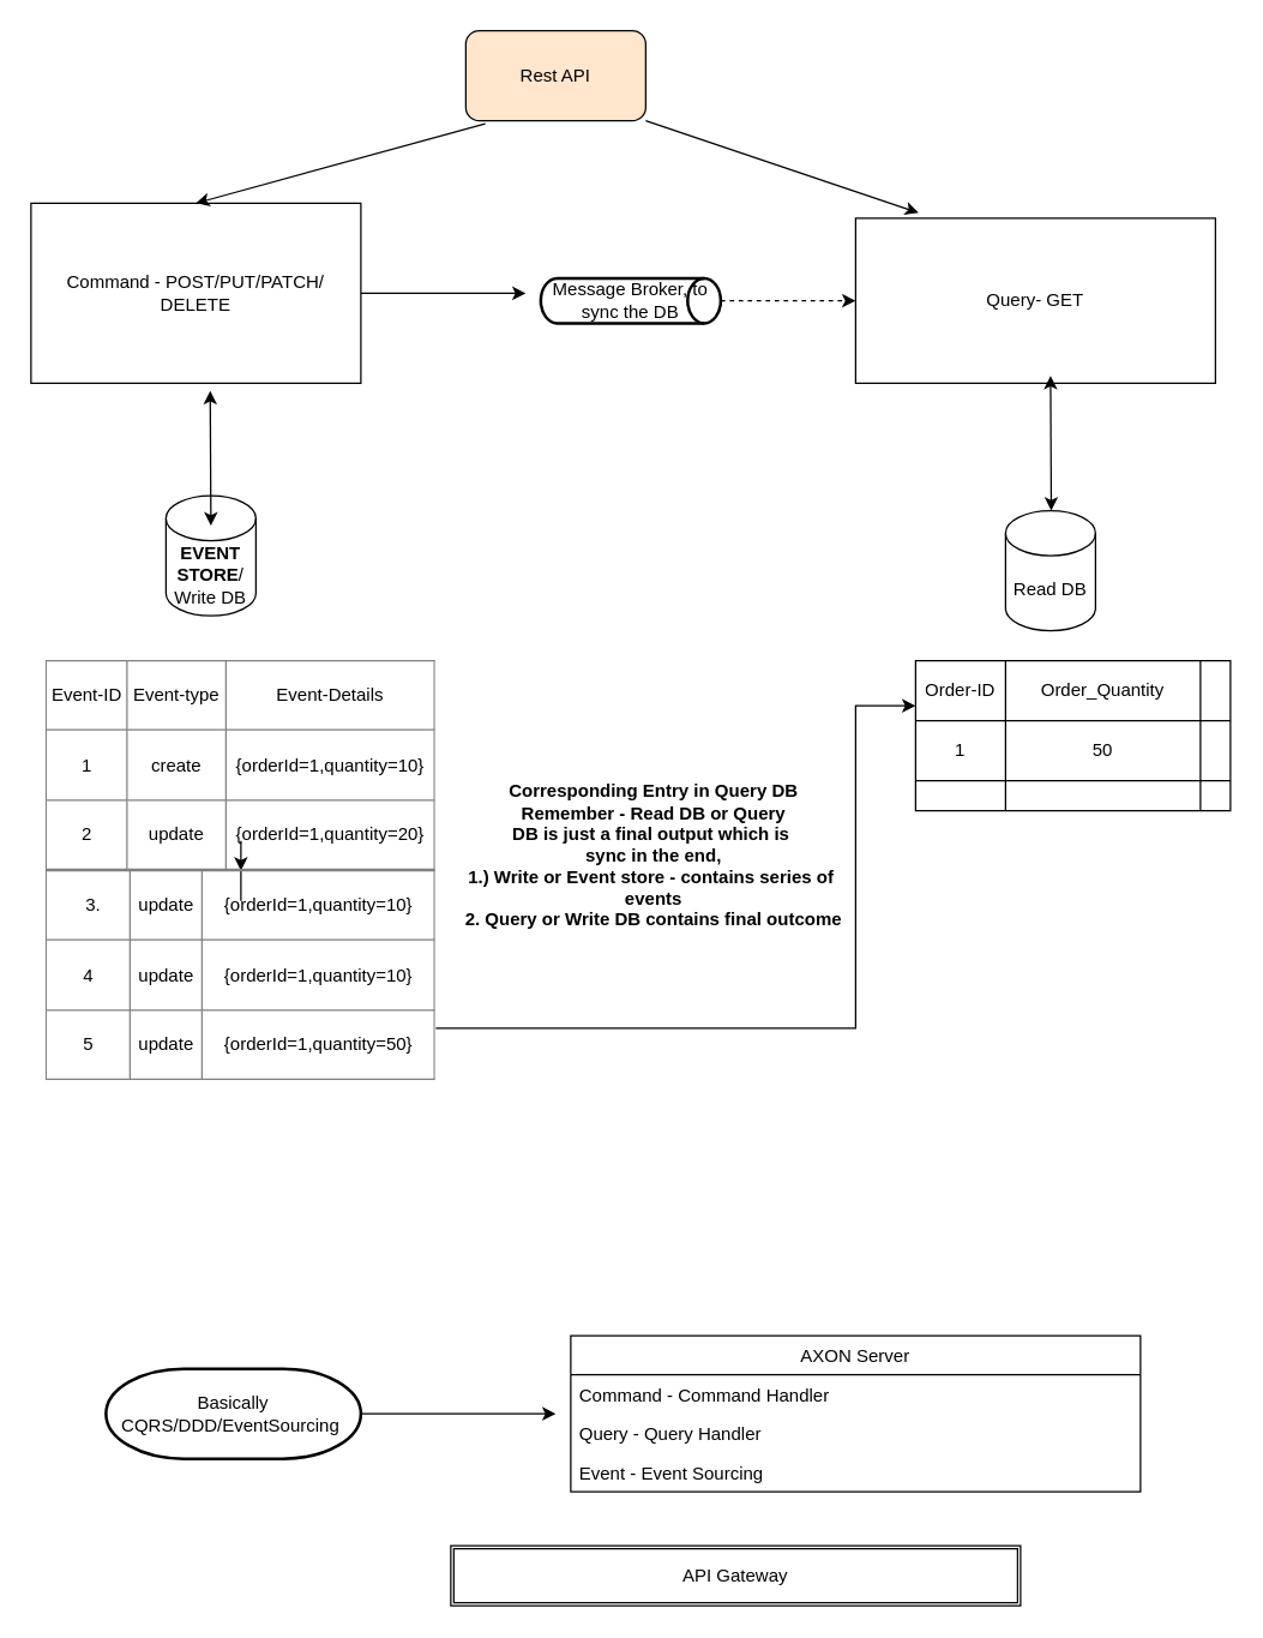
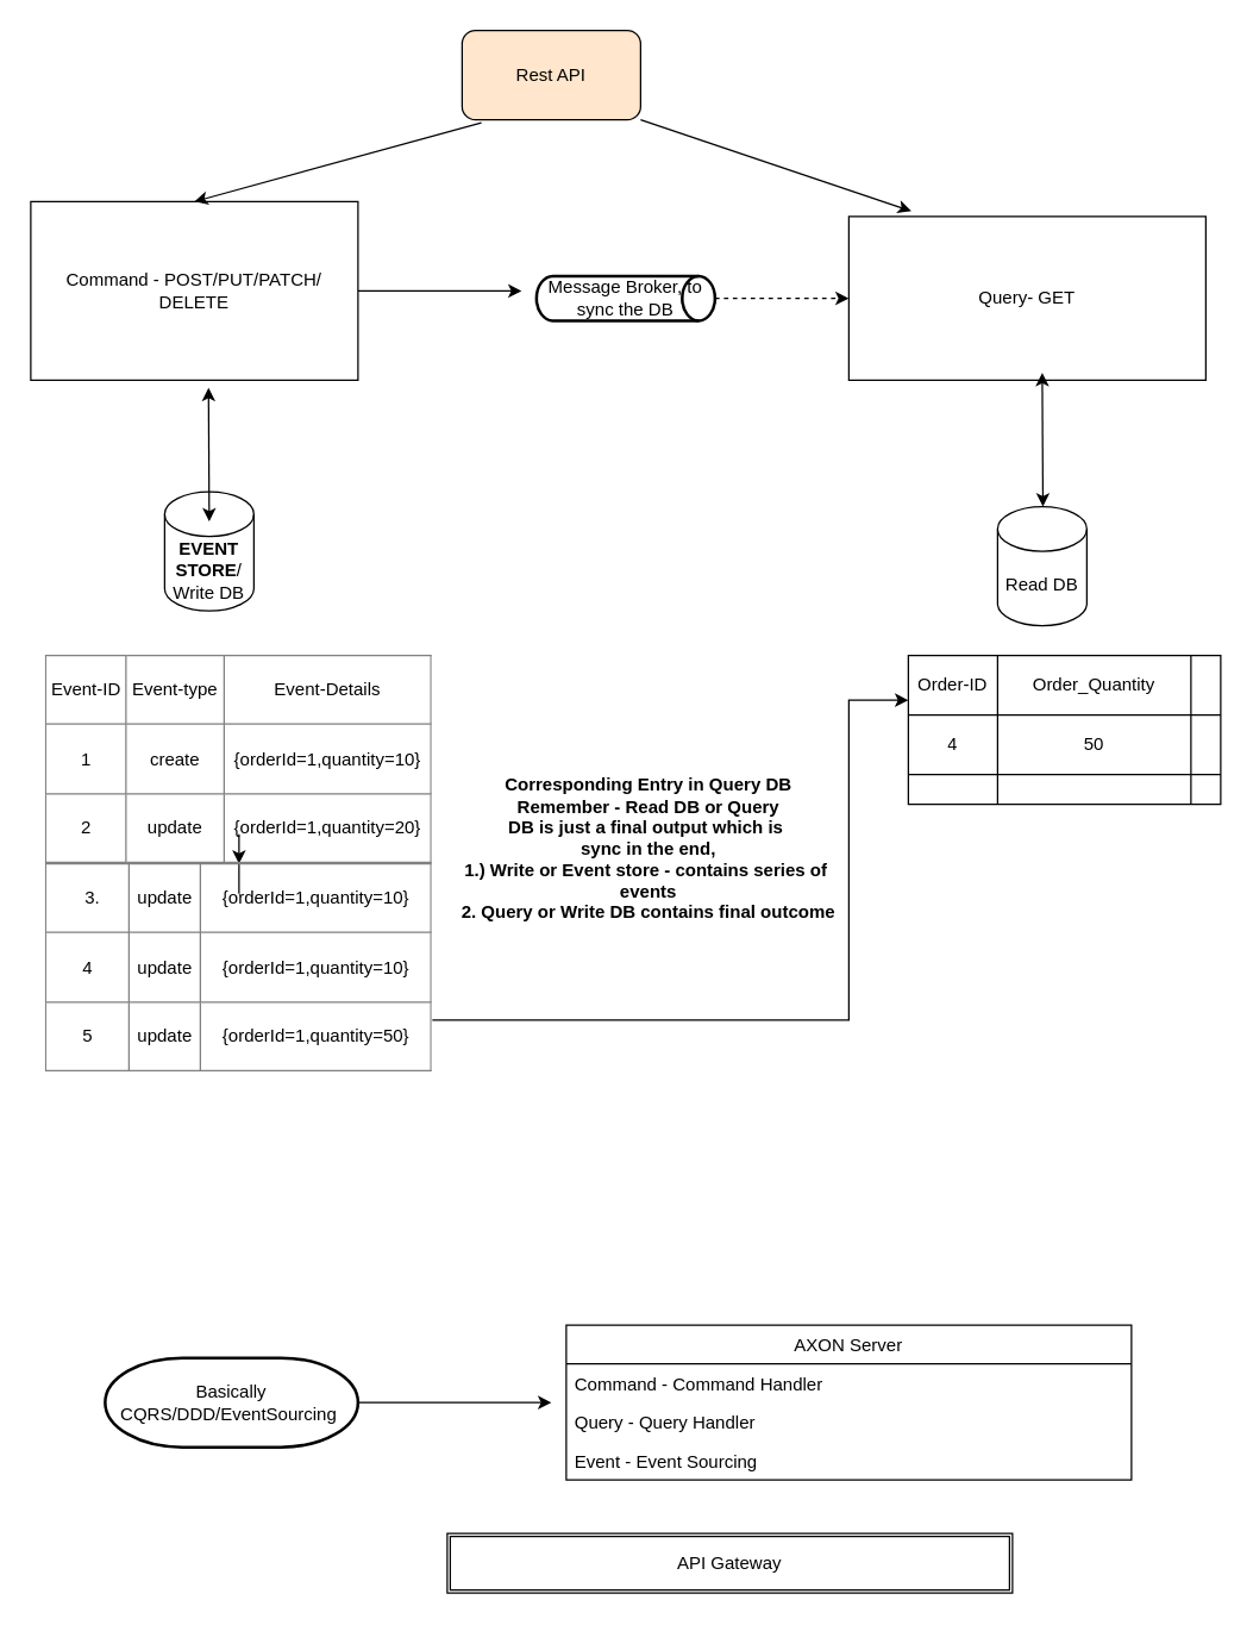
- <mxCell id="25" value="1" style="shape=partialRectangle;html=1;whiteSpace=wrap;connectable=0;fillColor=none;top=0;left=0;bottom=0;right=0;overflow=hidden;" vertex="1" parent="24"><mxGeometry width="60" height="40" as="geometry" /></mxCell>
+ <mxCell id="25" value="4" style="shape=partialRectangle;html=1;whiteSpace=wrap;connectable=0;fillColor=none;top=0;left=0;bottom=0;right=0;overflow=hidden;" vertex="1" parent="24"><mxGeometry width="60" height="40" as="geometry" /></mxCell>
